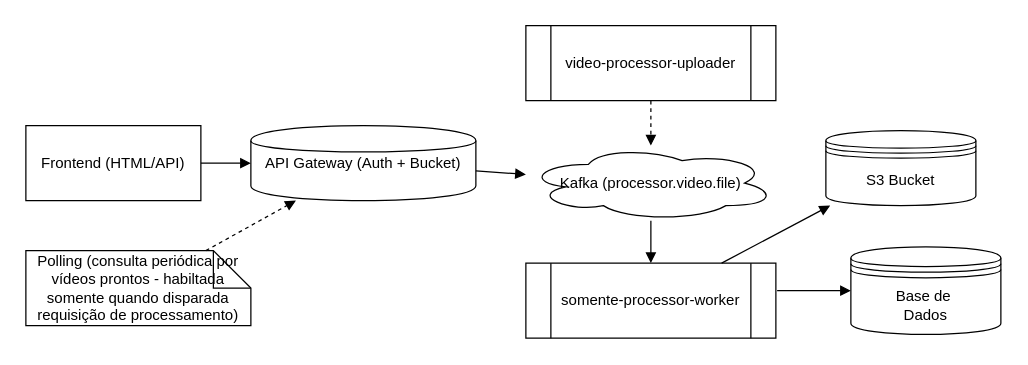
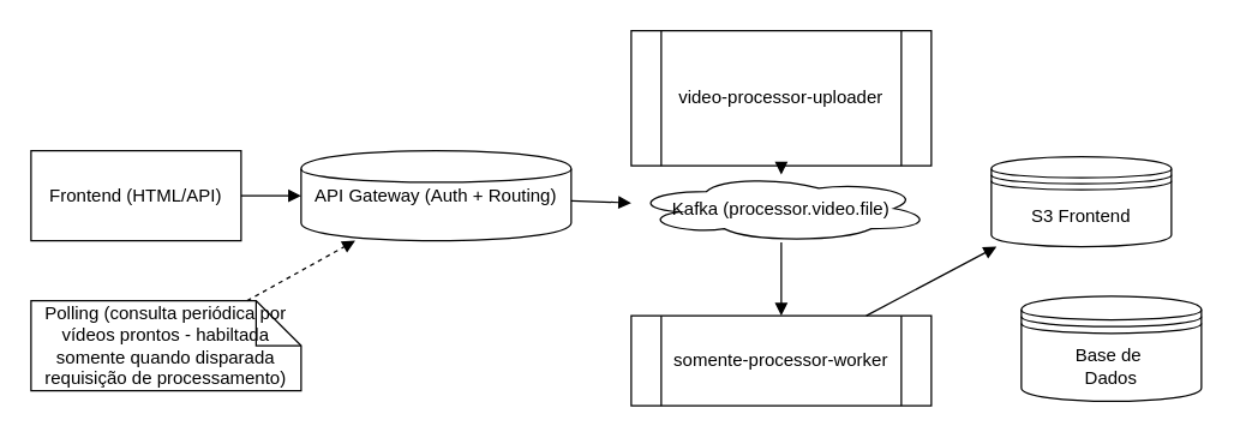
- <mxCell id="5" value="video-processor-uploader" style="shape=process;whiteSpace=wrap;html=1;" parent="1" vertex="1"><mxGeometry x="420" y="20" width="200" height="60" as="geometry" /></mxCell>
+ <mxCell id="5" value="video-processor-uploader" style="shape=process;whiteSpace=wrap;html=1;" parent="1" vertex="1"><mxGeometry x="420" y="20" width="200" height="90" as="geometry" /></mxCell>
- <mxCell id="3" value="API Gateway (Auth + Bucket)" style="shape=cylinder;whiteSpace=wrap;html=1;" parent="1" vertex="1"><mxGeometry x="200" y="100" width="180" height="60" as="geometry" /></mxCell>
+ <mxCell id="3" value="API Gateway (Auth + Routing)" style="shape=cylinder;whiteSpace=wrap;html=1;" parent="1" vertex="1"><mxGeometry x="200" y="100" width="180" height="60" as="geometry" /></mxCell>
- <mxCell id="7" value="S3 Bucket" style="shape=datastore;whiteSpace=wrap;html=1;" parent="1" vertex="1"><mxGeometry x="660" y="104" width="120" height="60" as="geometry" /></mxCell>
+ <mxCell id="7" value="S3 Frontend" style="shape=datastore;whiteSpace=wrap;html=1;" parent="1" vertex="1"><mxGeometry x="660" y="104" width="120" height="60" as="geometry" /></mxCell>
- <mxCell id="8" value="Kafka (processor.video.file)" style="shape=cloud;whiteSpace=wrap;html=1;" parent="1" vertex="1"><mxGeometry x="420" y="116" width="200" height="60" as="geometry" /></mxCell>
+ <mxCell id="8" value="Kafka (processor.video.file)" style="shape=cloud;whiteSpace=wrap;html=1;" parent="1" vertex="1"><mxGeometry x="420" y="116" width="200" height="45" as="geometry" /></mxCell>
- <mxCell id="16" style="endArrow=block;html=1;exitX=1.005;exitY=0.367;exitDx=0;exitDy=0;exitPerimeter=0;entryX=0;entryY=0.5;entryDx=0;entryDy=0;" edge="1" parent="1" source="6" target="15"><mxGeometry relative="1" as="geometry"><mxPoint x="630" y="226" as="sourcePoint" /><mxPoint x="716" y="180" as="targetPoint" /></mxGeometry></mxCell>
